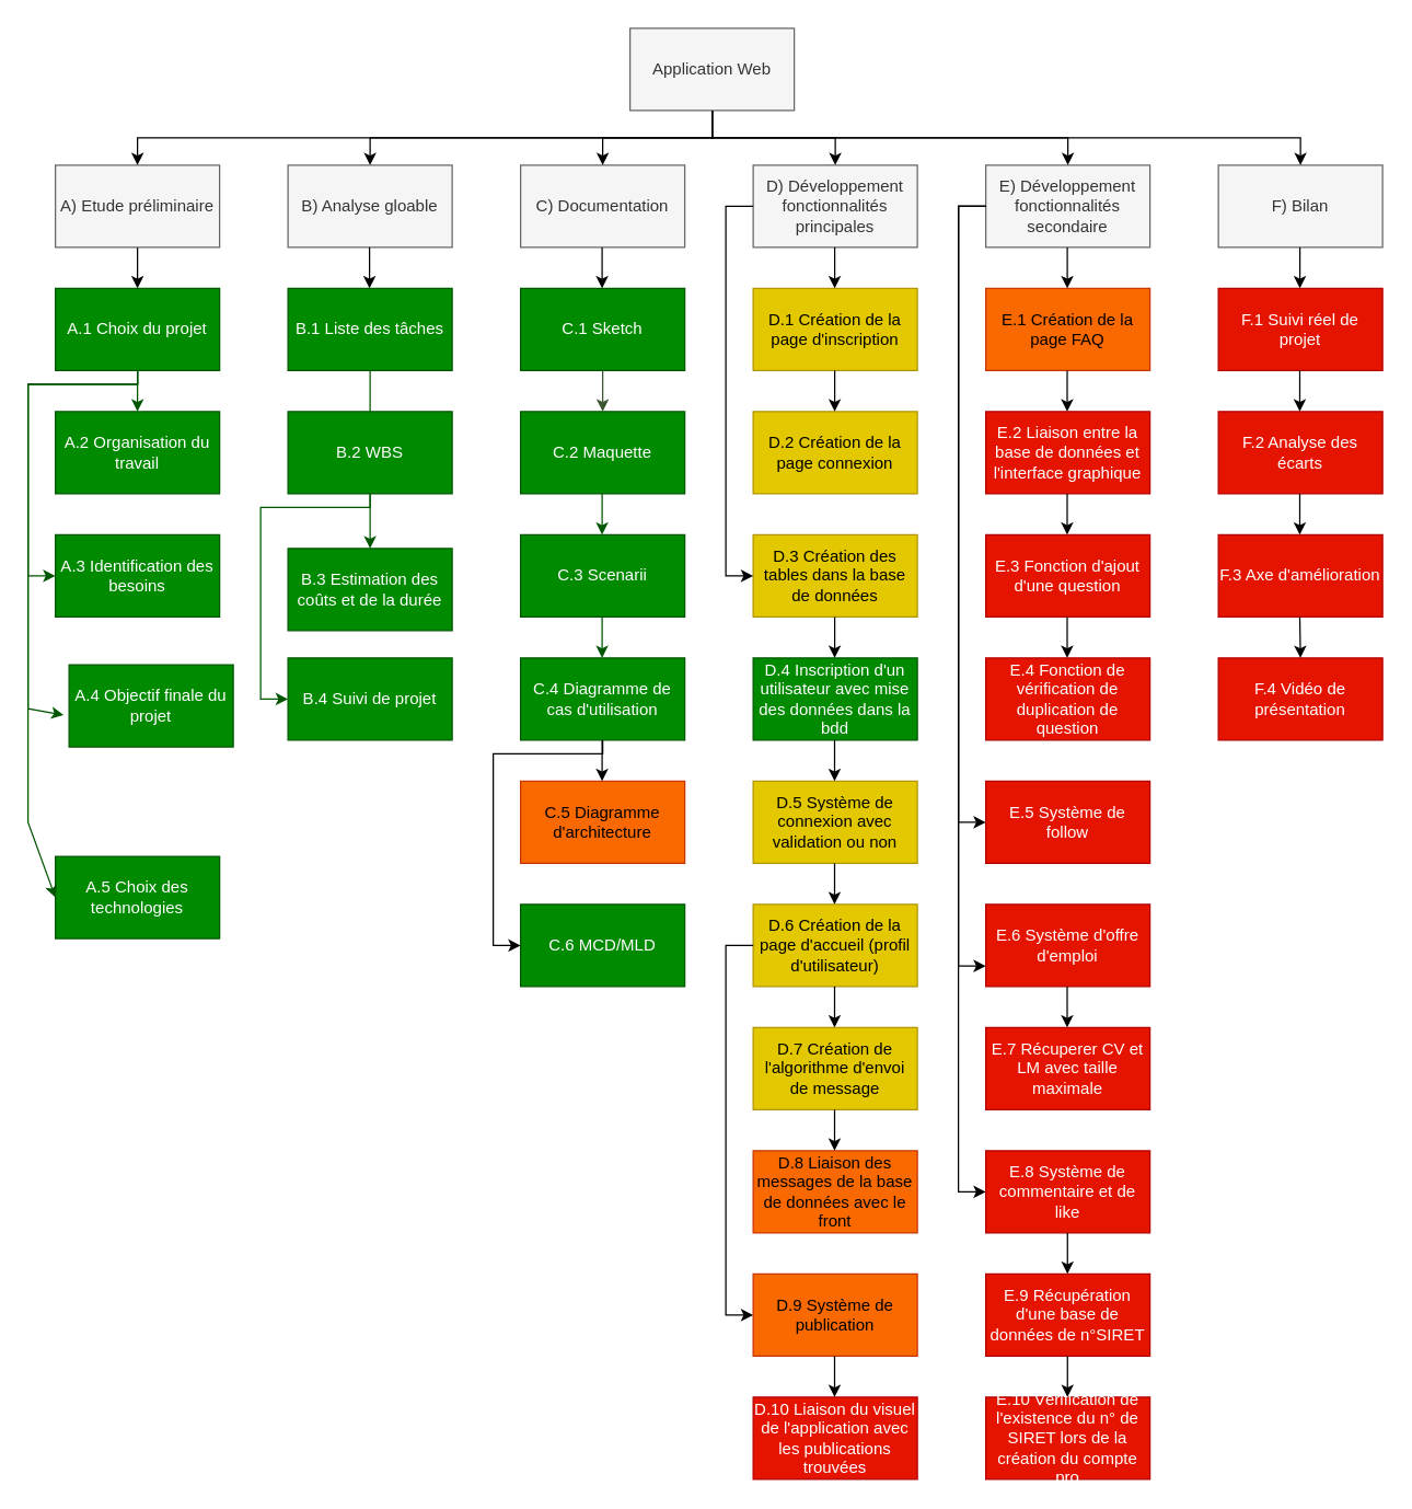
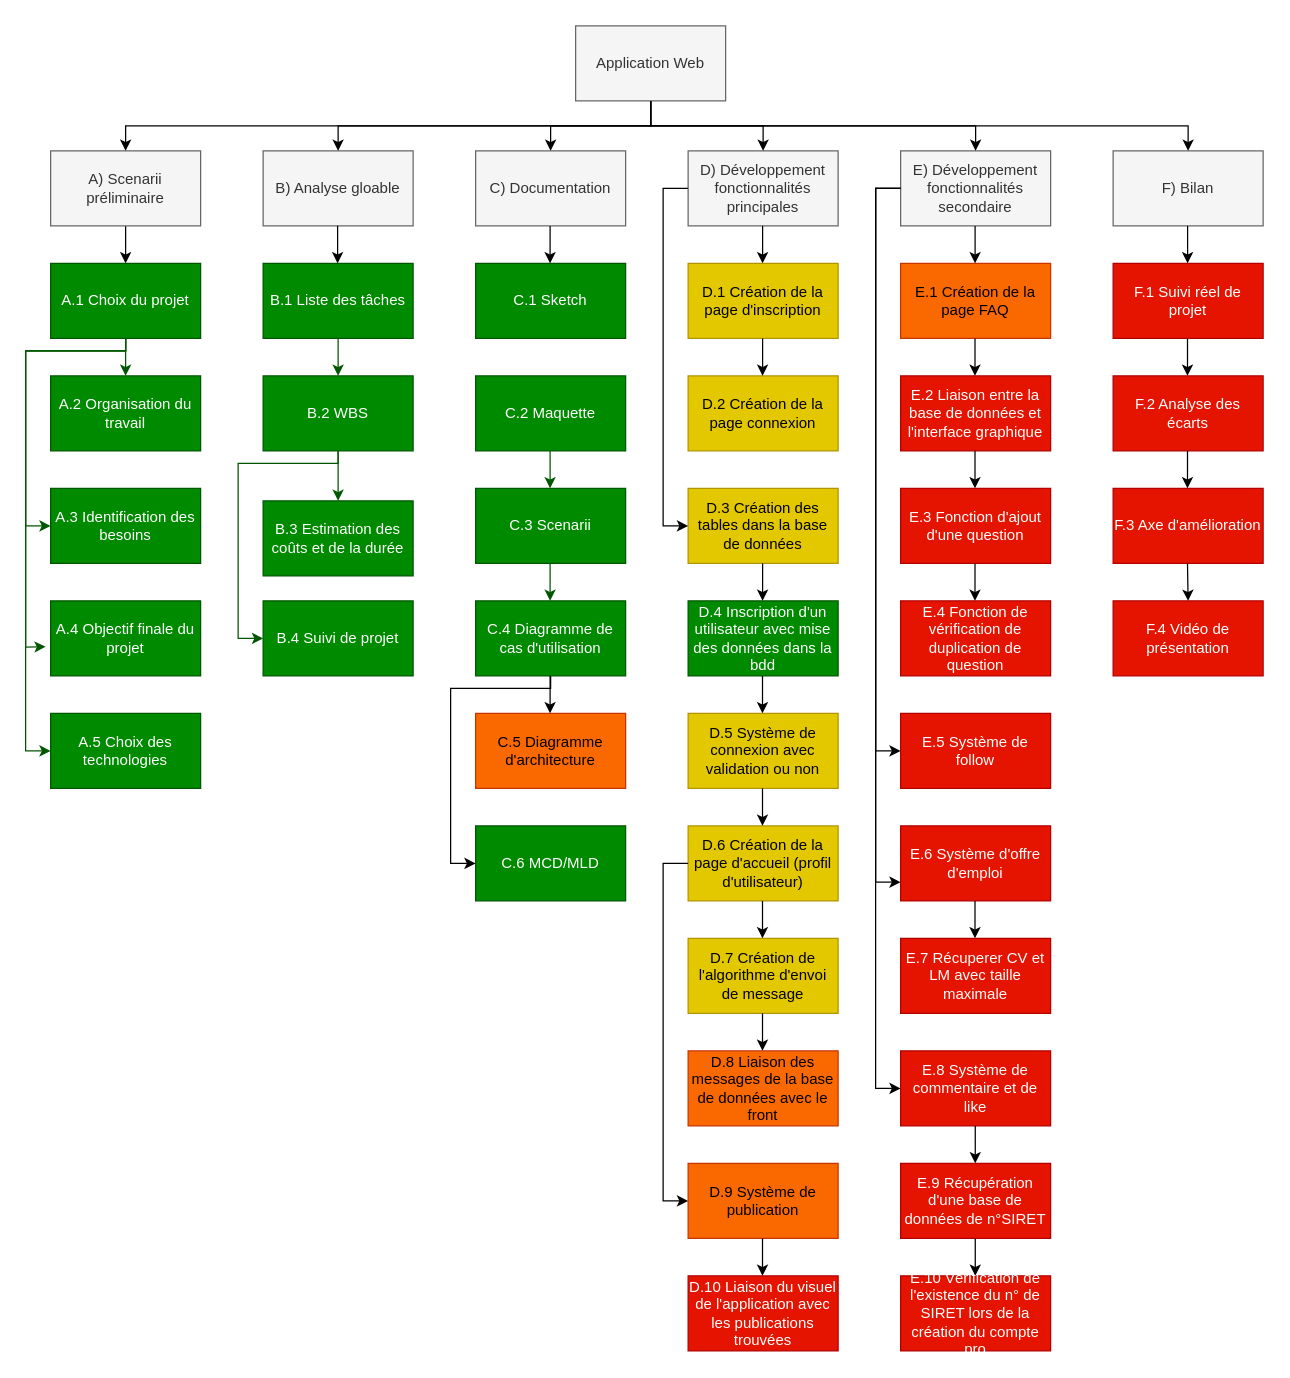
- <mxCell id="4" value="A) Etude préliminaire" style="rounded=0;whiteSpace=wrap;html=1;fillColor=#f5f5f5;fontColor=#333333;strokeColor=#666666;" parent="1" vertex="1"><mxGeometry x="40" y="120" width="120" height="60" as="geometry" /></mxCell>
+ <mxCell id="4" value="A) Scenarii préliminaire" style="rounded=0;whiteSpace=wrap;html=1;fillColor=#f5f5f5;fontColor=#333333;strokeColor=#666666;" parent="1" vertex="1"><mxGeometry x="40" y="120" width="120" height="60" as="geometry" /></mxCell>
- <mxCell id="66" value="" style="endArrow=classic;html=1;rounded=0;exitX=0.5;exitY=1;exitDx=0;exitDy=0;entryX=0.5;entryY=0;entryDx=0;entryDy=0;fillColor=#6d8764;strokeColor=#3A5431;" parent="1" source="21" target="22" edge="1"><mxGeometry width="50" height="50" relative="1" as="geometry"><mxPoint x="450" y="400" as="sourcePoint" /><mxPoint x="500" y="350" as="targetPoint" /></mxGeometry></mxCell>
- <mxCell id="63" value="" style="endArrow=none;html=1;rounded=0;exitX=0.5;exitY=1;exitDx=0;exitDy=0;fillColor=#008a00;strokeColor=#005700;" parent="1" source="16" target="17" edge="1"><mxGeometry width="50" height="50" relative="1" as="geometry"><mxPoint x="450" y="400" as="sourcePoint" /><mxPoint x="500" y="350" as="targetPoint" /></mxGeometry></mxCell>
+ <mxCell id="63" value="" style="endArrow=classic;html=1;rounded=0;exitX=0.5;exitY=1;exitDx=0;exitDy=0;fillColor=#008a00;strokeColor=#005700;" parent="1" source="16" target="17" edge="1"><mxGeometry width="50" height="50" relative="1" as="geometry"><mxPoint x="450" y="400" as="sourcePoint" /><mxPoint x="500" y="350" as="targetPoint" /></mxGeometry></mxCell>
- <mxCell id="14" value="A.4 Objectif finale du projet" style="rounded=0;whiteSpace=wrap;html=1;fillColor=#008a00;strokeColor=#005700;fontColor=#ffffff;" parent="1" vertex="1"><mxGeometry x="50" y="485" width="120" height="60" as="geometry" /></mxCell>
+ <mxCell id="14" value="A.4 Objectif finale du projet" style="rounded=0;whiteSpace=wrap;html=1;fillColor=#008a00;strokeColor=#005700;fontColor=#ffffff;" parent="1" vertex="1"><mxGeometry x="40" y="480" width="120" height="60" as="geometry" /></mxCell>
- <mxCell id="15" value="A.5 Choix des technologies" style="rounded=0;whiteSpace=wrap;html=1;fillColor=#008a00;strokeColor=#005700;fontColor=#ffffff;" parent="1" vertex="1"><mxGeometry x="40" y="625" width="120" height="60" as="geometry" /></mxCell>
+ <mxCell id="15" value="A.5 Choix des technologies" style="rounded=0;whiteSpace=wrap;html=1;fillColor=#008a00;strokeColor=#005700;fontColor=#ffffff;" parent="1" vertex="1"><mxGeometry x="40" y="570" width="120" height="60" as="geometry" /></mxCell>
